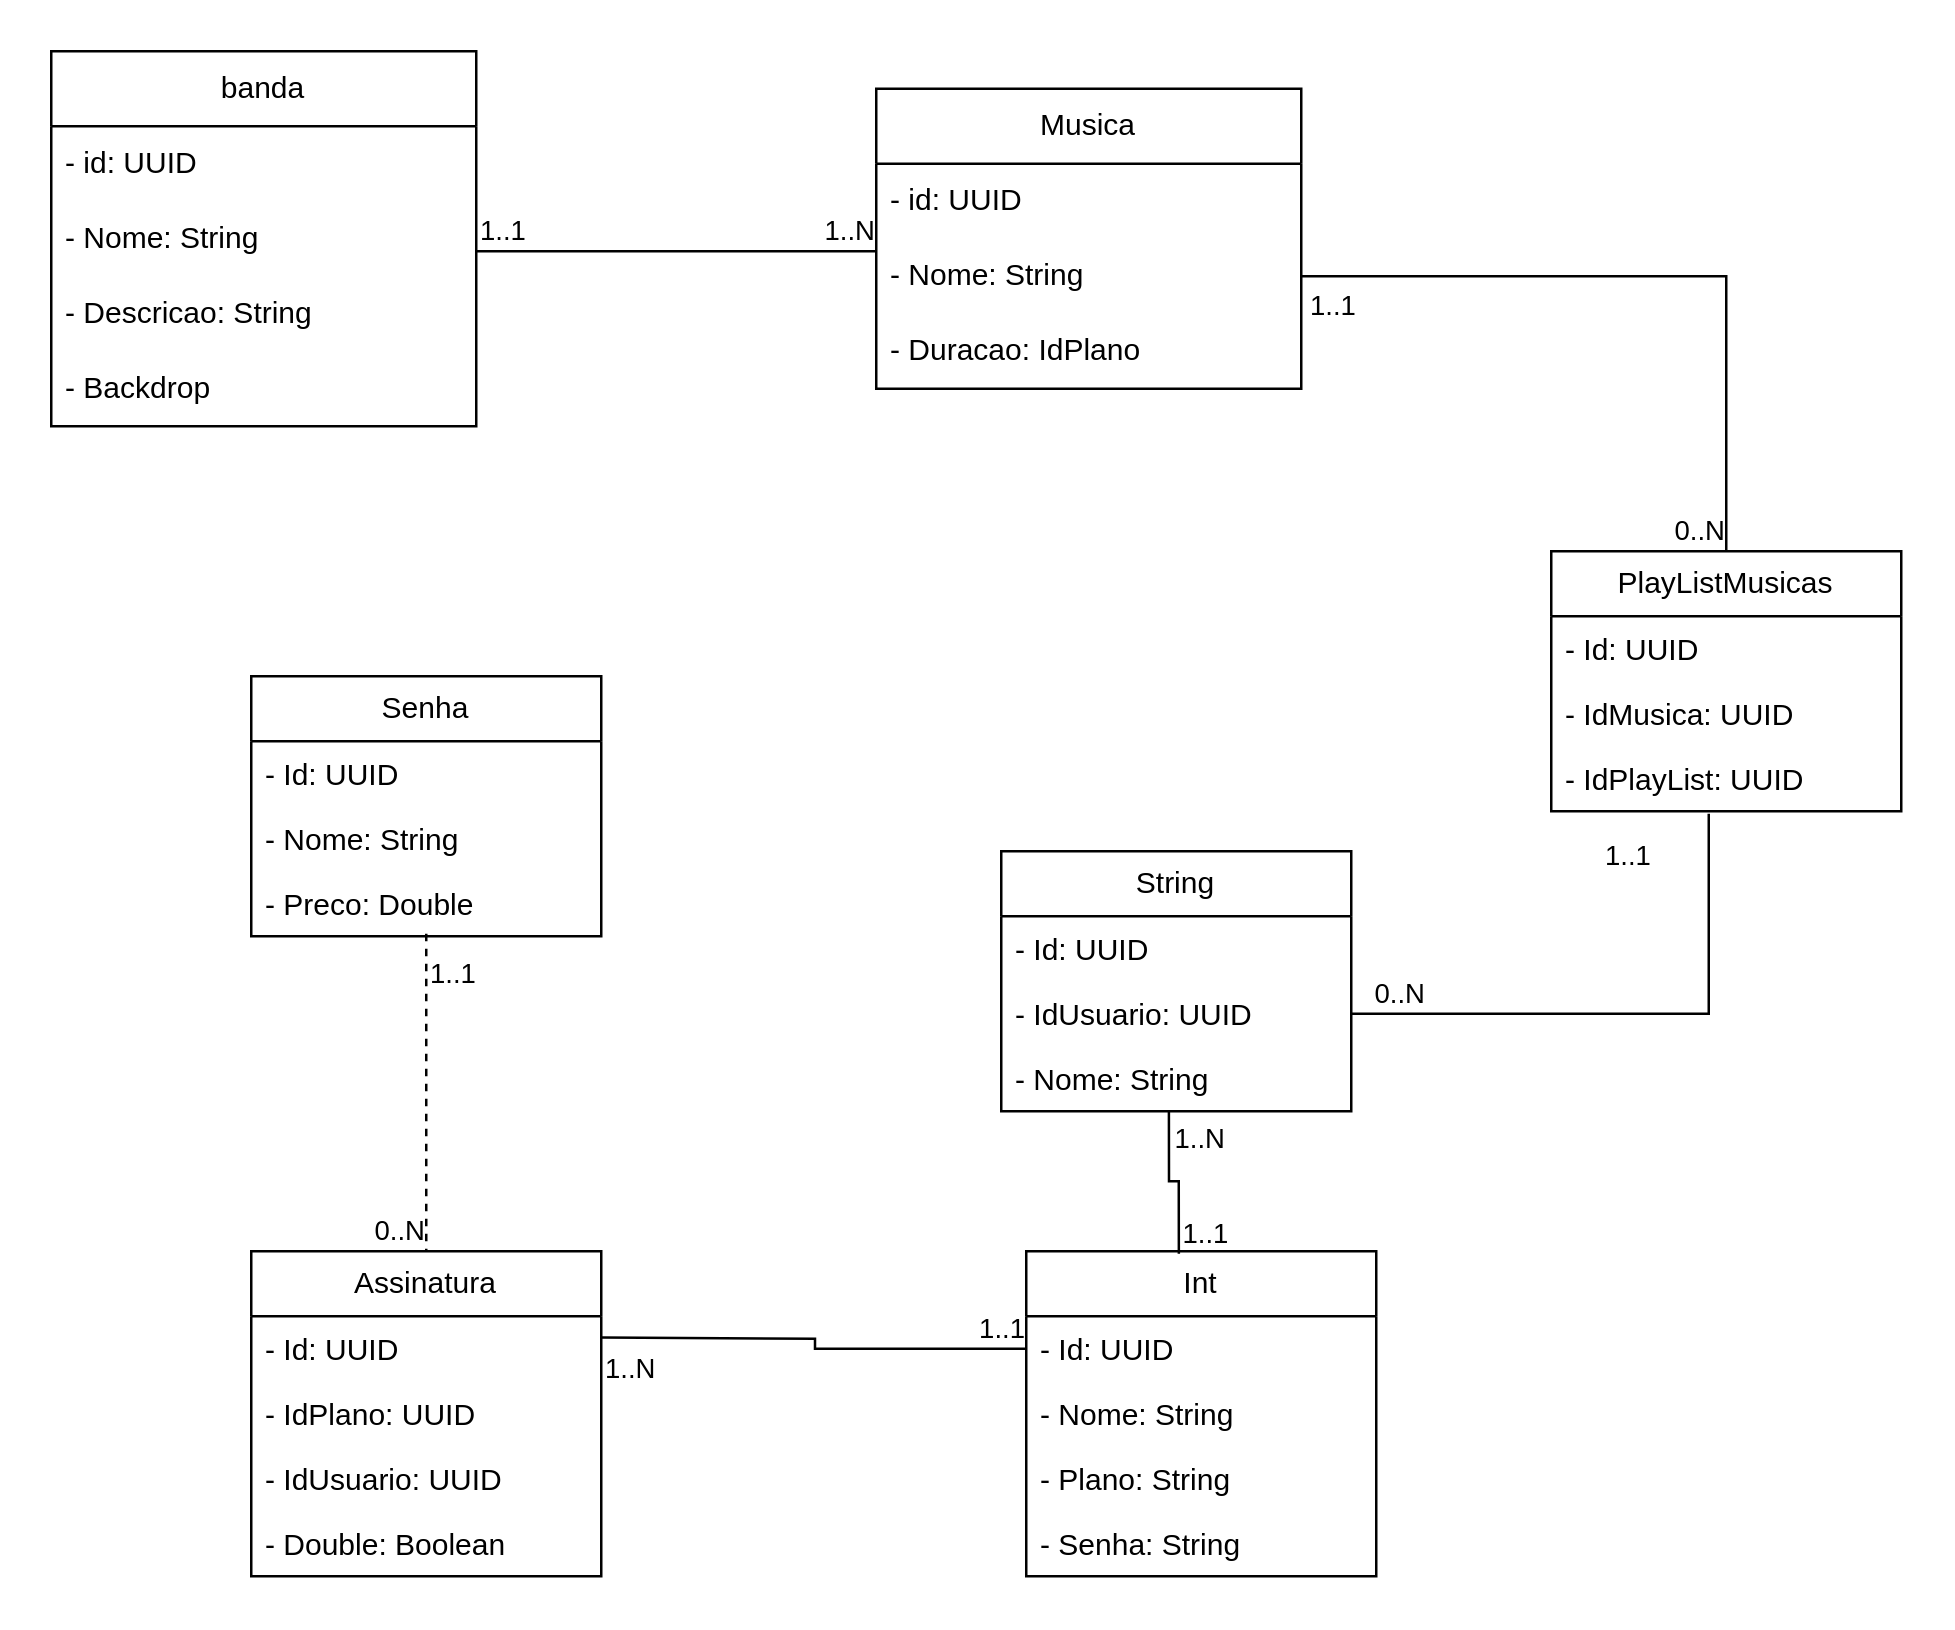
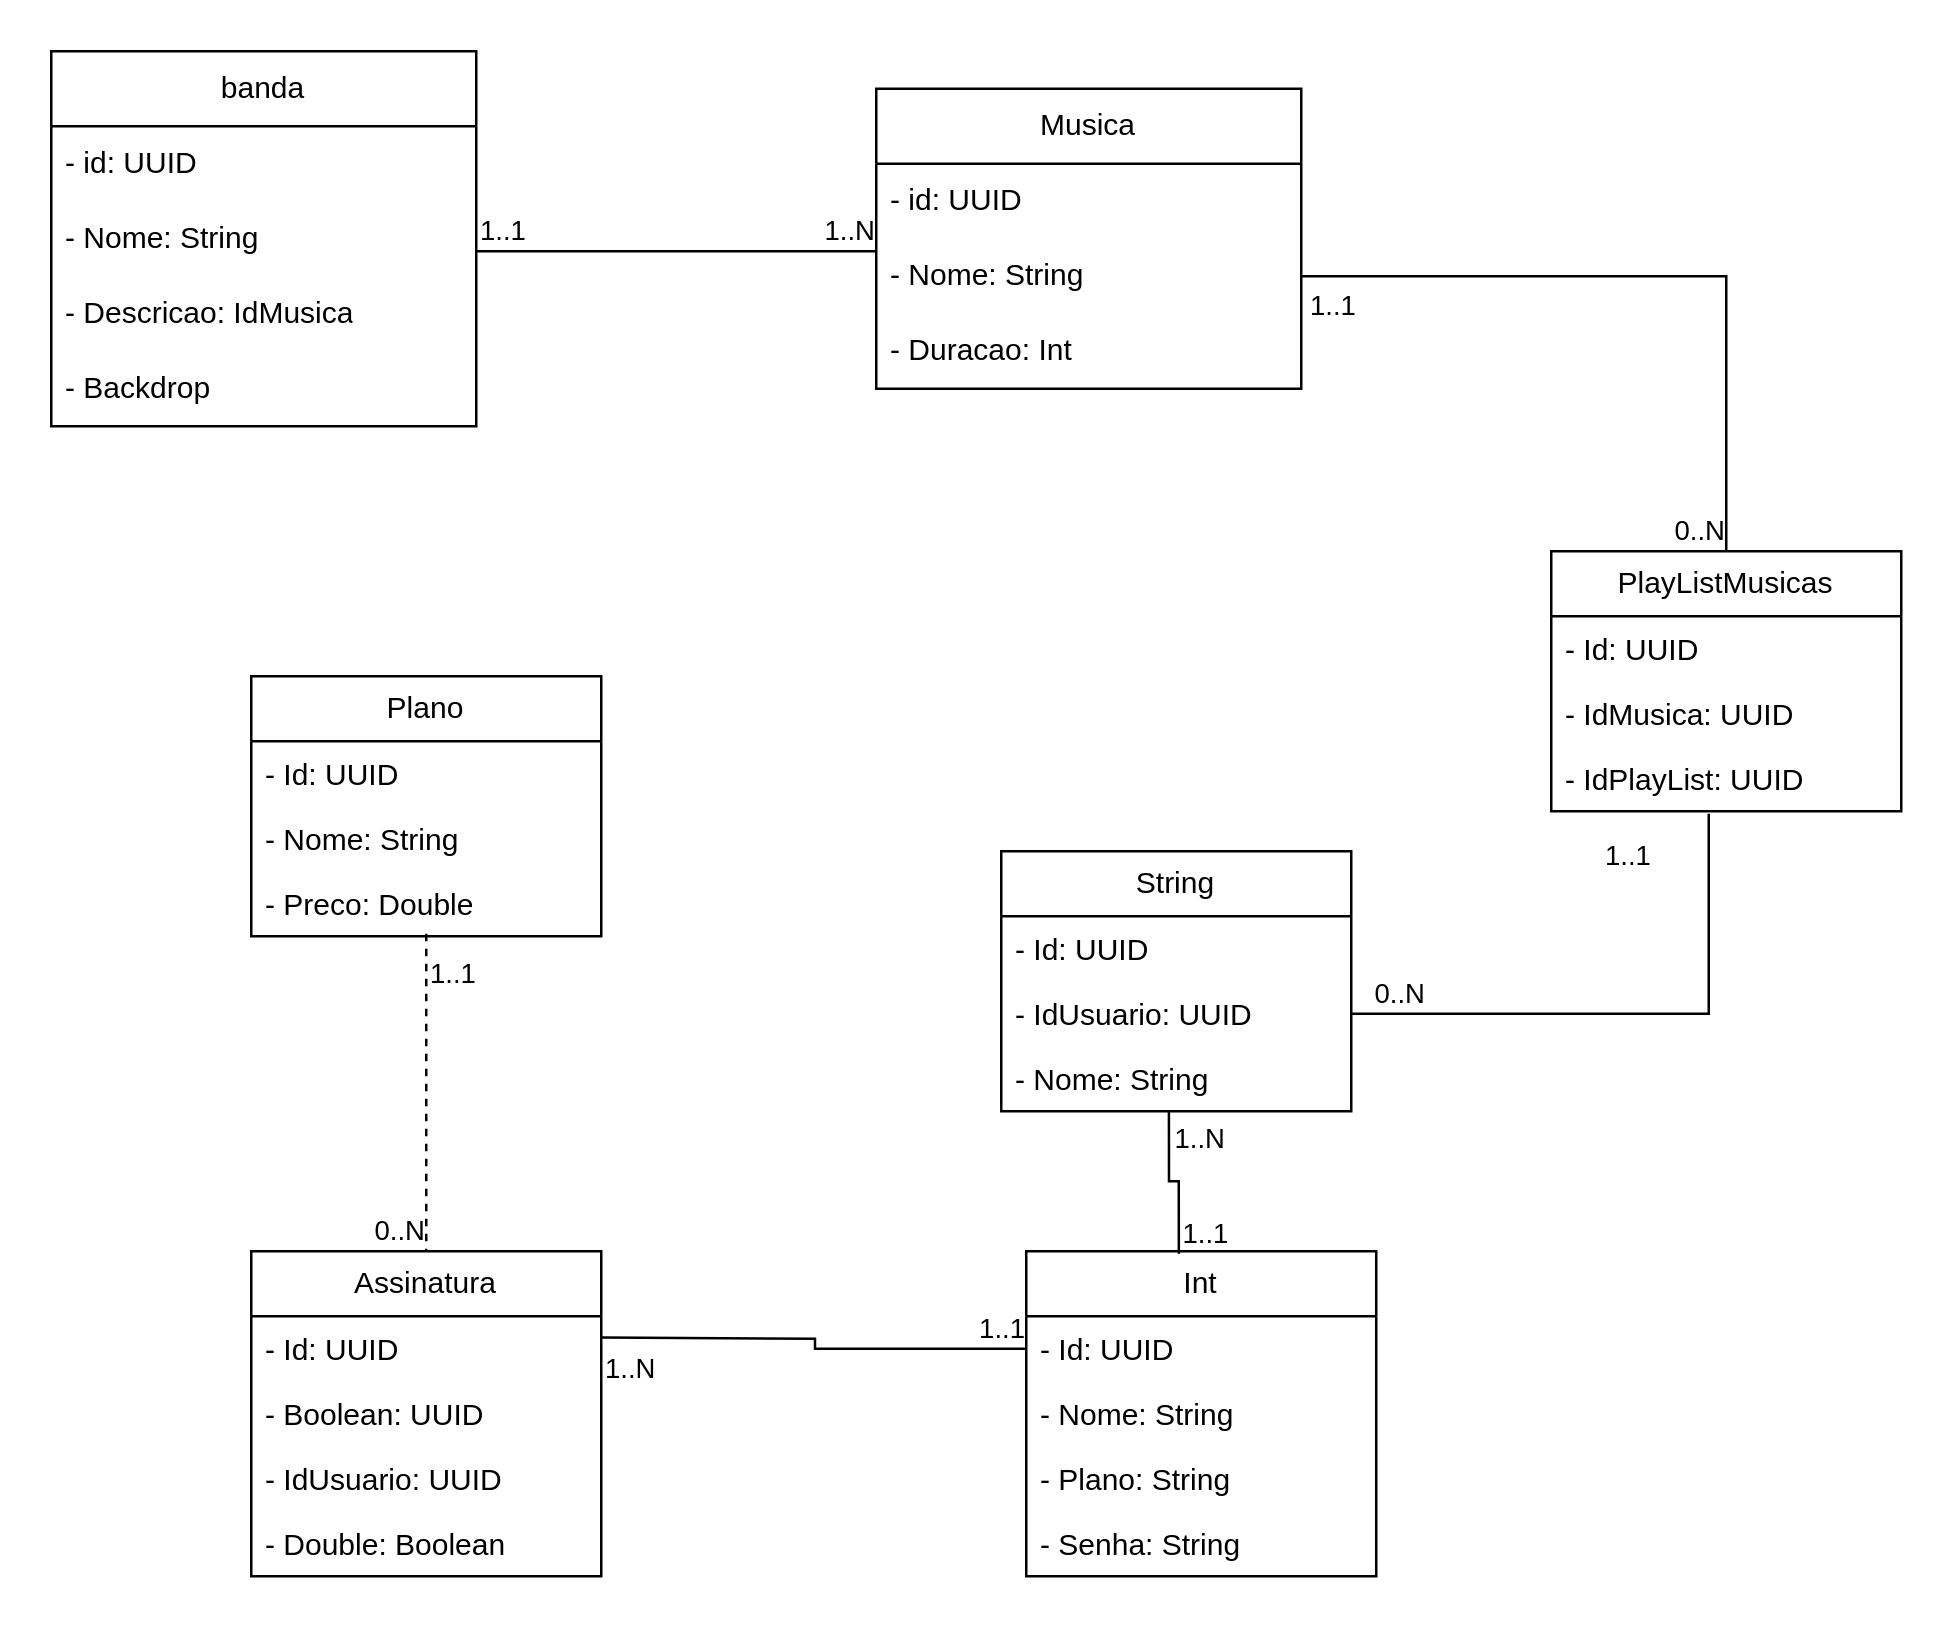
- <mxCell id="5" value="- Descricao: String" style="text;strokeColor=none;fillColor=none;align=left;verticalAlign=middle;spacingLeft=4;spacingRight=4;overflow=hidden;points=[[0,0.5],[1,0.5]];portConstraint=eastwest;rotatable=0;whiteSpace=wrap;html=1;" vertex="1" parent="2"><mxGeometry y="90" width="170" height="30" as="geometry" /></mxCell>
+ <mxCell id="5" value="- Descricao: IdMusica" style="text;strokeColor=none;fillColor=none;align=left;verticalAlign=middle;spacingLeft=4;spacingRight=4;overflow=hidden;points=[[0,0.5],[1,0.5]];portConstraint=eastwest;rotatable=0;whiteSpace=wrap;html=1;" vertex="1" parent="2"><mxGeometry y="90" width="170" height="30" as="geometry" /></mxCell>
- <mxCell id="10" value="- Duracao: IdPlano" style="text;strokeColor=none;fillColor=none;align=left;verticalAlign=middle;spacingLeft=4;spacingRight=4;overflow=hidden;points=[[0,0.5],[1,0.5]];portConstraint=eastwest;rotatable=0;whiteSpace=wrap;html=1;" vertex="1" parent="7"><mxGeometry y="90" width="170" height="30" as="geometry" /></mxCell>
+ <mxCell id="10" value="- Duracao: Int" style="text;strokeColor=none;fillColor=none;align=left;verticalAlign=middle;spacingLeft=4;spacingRight=4;overflow=hidden;points=[[0,0.5],[1,0.5]];portConstraint=eastwest;rotatable=0;whiteSpace=wrap;html=1;" vertex="1" parent="7"><mxGeometry y="90" width="170" height="30" as="geometry" /></mxCell>
- <mxCell id="14" value="Senha" style="swimlane;fontStyle=0;childLayout=stackLayout;horizontal=1;startSize=26;fillColor=none;horizontalStack=0;resizeParent=1;resizeParentMax=0;resizeLast=0;collapsible=1;marginBottom=0;whiteSpace=wrap;html=1;" vertex="1" parent="1"><mxGeometry x="100" y="270" width="140" height="104" as="geometry" /></mxCell>
+ <mxCell id="14" value="Plano" style="swimlane;fontStyle=0;childLayout=stackLayout;horizontal=1;startSize=26;fillColor=none;horizontalStack=0;resizeParent=1;resizeParentMax=0;resizeLast=0;collapsible=1;marginBottom=0;whiteSpace=wrap;html=1;" vertex="1" parent="1"><mxGeometry x="100" y="270" width="140" height="104" as="geometry" /></mxCell>
- <mxCell id="25" value="- IdPlano: UUID" style="text;strokeColor=none;fillColor=none;align=left;verticalAlign=top;spacingLeft=4;spacingRight=4;overflow=hidden;rotatable=0;points=[[0,0.5],[1,0.5]];portConstraint=eastwest;whiteSpace=wrap;html=1;" vertex="1" parent="23"><mxGeometry y="52" width="140" height="26" as="geometry" /></mxCell>
+ <mxCell id="25" value="- Boolean: UUID" style="text;strokeColor=none;fillColor=none;align=left;verticalAlign=top;spacingLeft=4;spacingRight=4;overflow=hidden;rotatable=0;points=[[0,0.5],[1,0.5]];portConstraint=eastwest;whiteSpace=wrap;html=1;" vertex="1" parent="23"><mxGeometry y="52" width="140" height="26" as="geometry" /></mxCell>
